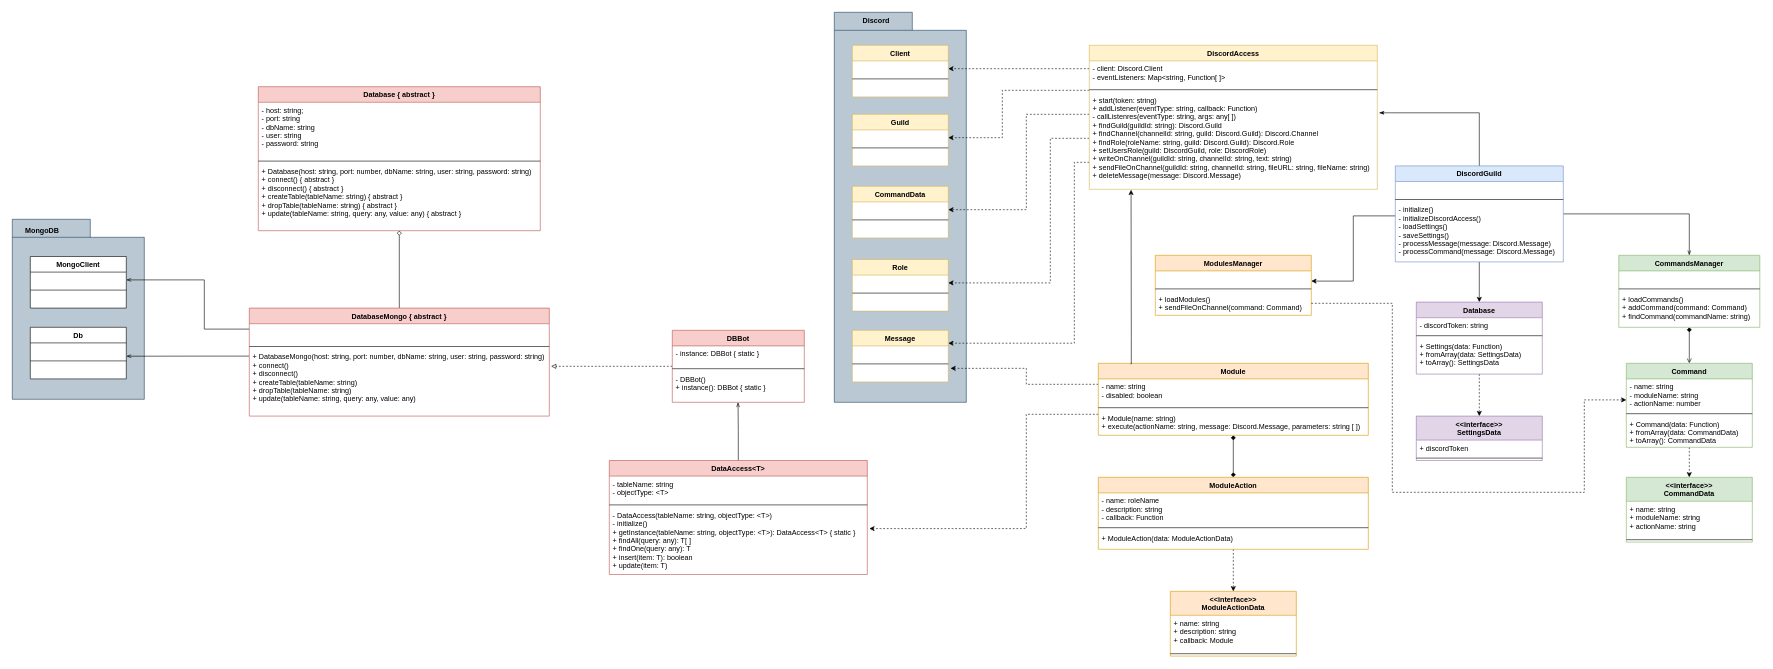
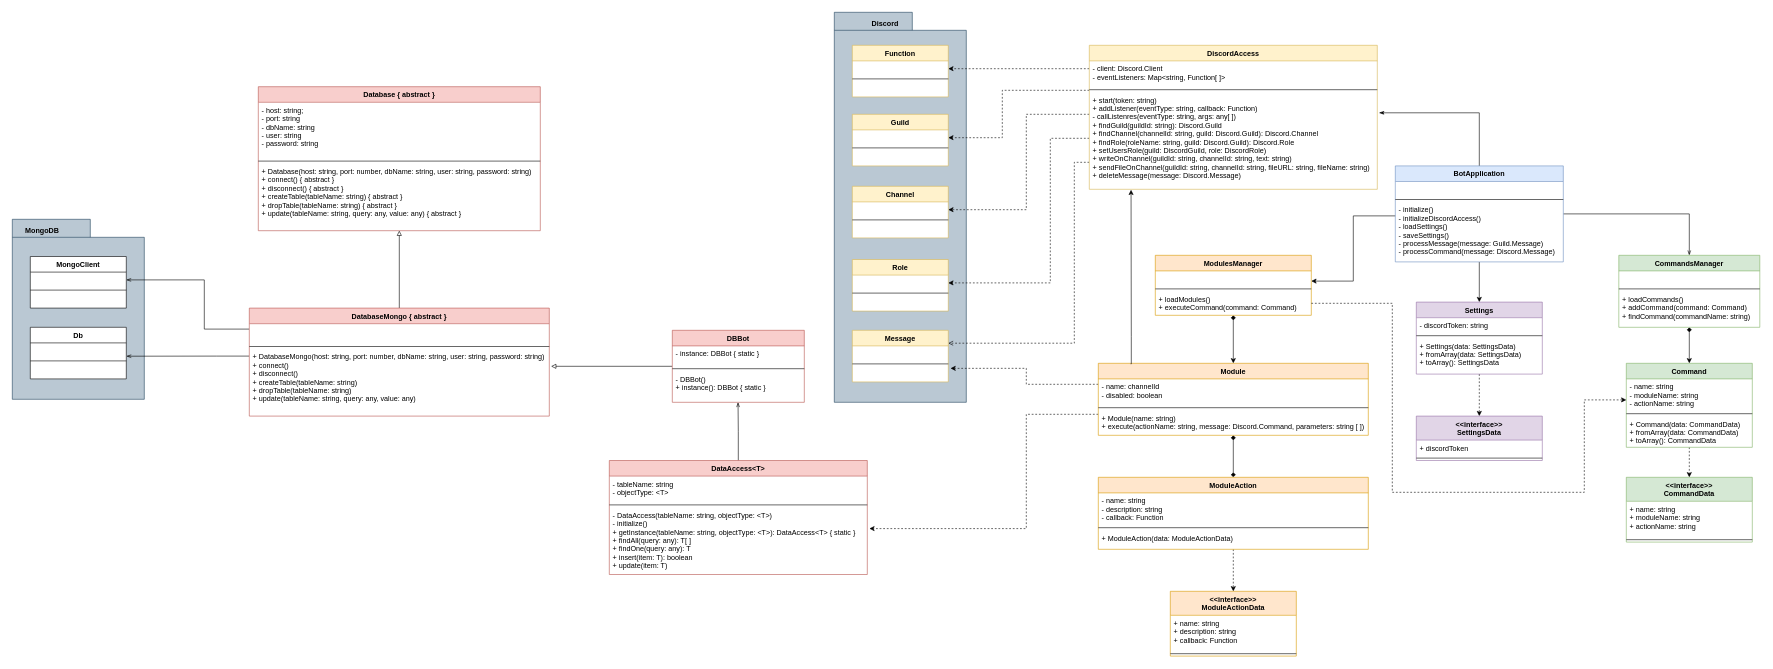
- <mxCell id="74" value="Discord" style="text;align=center;fontStyle=1;verticalAlign=middle;spacingLeft=3;spacingRight=3;strokeColor=none;rotatable=0;points=[[0,0.5],[1,0.5]];portConstraint=eastwest;" parent="1" vertex="1"><mxGeometry x="1420" y="20" width="80" height="26" as="geometry" /></mxCell>
+ <mxCell id="74" value="Discord" style="text;align=center;fontStyle=1;verticalAlign=middle;spacingLeft=3;spacingRight=3;strokeColor=none;rotatable=0;points=[[0,0.5],[1,0.5]];portConstraint=eastwest;" parent="1" vertex="1"><mxGeometry x="1435" y="25" width="80" height="26" as="geometry" /></mxCell>
- <mxCell id="79" value="Client" style="swimlane;fontStyle=1;align=center;verticalAlign=top;childLayout=stackLayout;horizontal=1;startSize=26;horizontalStack=0;resizeParent=1;resizeParentMax=0;resizeLast=0;collapsible=1;marginBottom=0;swimlaneFillColor=#ffffff;fillColor=#fff2cc;strokeColor=#d6b656;" parent="1" vertex="1"><mxGeometry x="1420" y="75" width="160" height="86" as="geometry" /></mxCell>
+ <mxCell id="79" value="Function" style="swimlane;fontStyle=1;align=center;verticalAlign=top;childLayout=stackLayout;horizontal=1;startSize=26;horizontalStack=0;resizeParent=1;resizeParentMax=0;resizeLast=0;collapsible=1;marginBottom=0;swimlaneFillColor=#ffffff;fillColor=#fff2cc;strokeColor=#d6b656;" parent="1" vertex="1"><mxGeometry x="1420" y="75" width="160" height="86" as="geometry" /></mxCell>
- <mxCell id="18" value="DiscordGuild" style="swimlane;fontStyle=1;align=center;verticalAlign=top;childLayout=stackLayout;horizontal=1;startSize=26;horizontalStack=0;resizeParent=1;resizeParentMax=0;resizeLast=0;collapsible=1;marginBottom=0;swimlaneFillColor=#ffffff;fillColor=#dae8fc;strokeColor=#6c8ebf;" parent="1" vertex="1"><mxGeometry x="2325" y="276" width="280" height="160" as="geometry" /></mxCell>
+ <mxCell id="18" value="BotApplication" style="swimlane;fontStyle=1;align=center;verticalAlign=top;childLayout=stackLayout;horizontal=1;startSize=26;horizontalStack=0;resizeParent=1;resizeParentMax=0;resizeLast=0;collapsible=1;marginBottom=0;swimlaneFillColor=#ffffff;fillColor=#dae8fc;strokeColor=#6c8ebf;" parent="1" vertex="1"><mxGeometry x="2325" y="276" width="280" height="160" as="geometry" /></mxCell>
- <mxCell id="87" value="CommandData" style="swimlane;fontStyle=1;align=center;verticalAlign=top;childLayout=stackLayout;horizontal=1;startSize=26;horizontalStack=0;resizeParent=1;resizeParentMax=0;resizeLast=0;collapsible=1;marginBottom=0;swimlaneFillColor=#ffffff;fillColor=#fff2cc;strokeColor=#d6b656;" parent="1" vertex="1"><mxGeometry x="1420" y="310" width="160" height="86" as="geometry" /></mxCell>
+ <mxCell id="87" value="Channel" style="swimlane;fontStyle=1;align=center;verticalAlign=top;childLayout=stackLayout;horizontal=1;startSize=26;horizontalStack=0;resizeParent=1;resizeParentMax=0;resizeLast=0;collapsible=1;marginBottom=0;swimlaneFillColor=#ffffff;fillColor=#fff2cc;strokeColor=#d6b656;" parent="1" vertex="1"><mxGeometry x="1420" y="310" width="160" height="86" as="geometry" /></mxCell>
- <mxCell id="21" value="- initialize()&#10;- initializeDiscordAccess()&#10;- loadSettings()&#10;- saveSettings()&#10;- processMessage(message: Discord.Message)&#10;- processCommand(message: Discord.Message)" style="text;strokeColor=none;fillColor=none;align=left;verticalAlign=top;spacingLeft=4;spacingRight=4;overflow=hidden;rotatable=0;points=[[0,0.5],[1,0.5]];portConstraint=eastwest;" parent="18" vertex="1"><mxGeometry y="60" width="280" height="100" as="geometry" /></mxCell>
+ <mxCell id="21" value="- initialize()&#10;- initializeDiscordAccess()&#10;- loadSettings()&#10;- saveSettings()&#10;- processMessage(message: Guild.Message)&#10;- processCommand(message: Discord.Message)" style="text;strokeColor=none;fillColor=none;align=left;verticalAlign=top;spacingLeft=4;spacingRight=4;overflow=hidden;rotatable=0;points=[[0,0.5],[1,0.5]];portConstraint=eastwest;" parent="18" vertex="1"><mxGeometry y="60" width="280" height="100" as="geometry" /></mxCell>
- <mxCell id="104" style="edgeStyle=orthogonalEdgeStyle;rounded=0;orthogonalLoop=1;jettySize=auto;html=1;entryX=0.5;entryY=0.999;entryDx=0;entryDy=0;entryPerimeter=0;startArrow=none;startFill=0;endArrow=diamond;endFill=0;" parent="1" source="107" target="103" edge="1"><mxGeometry relative="1" as="geometry" /></mxCell>
+ <mxCell id="104" style="edgeStyle=orthogonalEdgeStyle;rounded=0;orthogonalLoop=1;jettySize=auto;html=1;entryX=0.5;entryY=0.999;entryDx=0;entryDy=0;entryPerimeter=0;startArrow=none;startFill=0;endArrow=block;endFill=0;" parent="1" source="107" target="103" edge="1"><mxGeometry relative="1" as="geometry" /></mxCell>
- <mxCell id="47" value="+ loadModules()&#10;+ sendFileOnChannel(command: Command)" style="text;strokeColor=none;fillColor=none;align=left;verticalAlign=top;spacingLeft=4;spacingRight=4;overflow=hidden;rotatable=0;points=[[0,0.5],[1,0.5]];portConstraint=eastwest;" parent="44" vertex="1"><mxGeometry y="60" width="260" height="40" as="geometry" /></mxCell>
+ <mxCell id="47" value="+ loadModules()&#10;+ executeCommand(command: Command)" style="text;strokeColor=none;fillColor=none;align=left;verticalAlign=top;spacingLeft=4;spacingRight=4;overflow=hidden;rotatable=0;points=[[0,0.5],[1,0.5]];portConstraint=eastwest;" parent="44" vertex="1"><mxGeometry y="60" width="260" height="40" as="geometry" /></mxCell>
- <mxCell id="23" value="Database" style="swimlane;fontStyle=1;align=center;verticalAlign=top;childLayout=stackLayout;horizontal=1;startSize=26;horizontalStack=0;resizeParent=1;resizeParentMax=0;resizeLast=0;collapsible=1;marginBottom=0;swimlaneFillColor=#ffffff;fillColor=#e1d5e7;strokeColor=#9673a6;" parent="1" vertex="1"><mxGeometry x="2360" y="503" width="210" height="120" as="geometry" /></mxCell>
+ <mxCell id="23" value="Settings" style="swimlane;fontStyle=1;align=center;verticalAlign=top;childLayout=stackLayout;horizontal=1;startSize=26;horizontalStack=0;resizeParent=1;resizeParentMax=0;resizeLast=0;collapsible=1;marginBottom=0;swimlaneFillColor=#ffffff;fillColor=#e1d5e7;strokeColor=#9673a6;" parent="1" vertex="1"><mxGeometry x="2360" y="503" width="210" height="120" as="geometry" /></mxCell>
- <mxCell id="67" style="edgeStyle=orthogonalEdgeStyle;rounded=0;orthogonalLoop=1;jettySize=auto;html=1;entryX=1;entryY=0.25;entryDx=0;entryDy=0;dashed=1;startArrow=none;startFill=0;" parent="1" source="68" target="75" edge="1"><mxGeometry relative="1" as="geometry"><Array as="points"><mxPoint x="1790" y="270" /><mxPoint x="1790" y="572" /></Array></mxGeometry></mxCell>
+ <mxCell id="67" style="edgeStyle=orthogonalEdgeStyle;rounded=0;orthogonalLoop=1;jettySize=auto;html=1;entryX=1;entryY=0.25;entryDx=0;entryDy=0;dashed=1;startArrow=none;startFill=0;endArrow=open;" parent="1" source="68" target="75" edge="1"><mxGeometry relative="1" as="geometry"><Array as="points"><mxPoint x="1790" y="270" /><mxPoint x="1790" y="572" /></Array></mxGeometry></mxCell>
- <mxCell id="26" value="+ Settings(data: Function)&#10;+ fromArray(data: SettingsData)&#10;+ toArray(): SettingsData" style="text;strokeColor=none;fillColor=none;align=left;verticalAlign=top;spacingLeft=4;spacingRight=4;overflow=hidden;rotatable=0;points=[[0,0.5],[1,0.5]];portConstraint=eastwest;" parent="23" vertex="1"><mxGeometry y="60" width="210" height="60" as="geometry" /></mxCell>
+ <mxCell id="26" value="+ Settings(data: SettingsData)&#10;+ fromArray(data: SettingsData)&#10;+ toArray(): SettingsData" style="text;strokeColor=none;fillColor=none;align=left;verticalAlign=top;spacingLeft=4;spacingRight=4;overflow=hidden;rotatable=0;points=[[0,0.5],[1,0.5]];portConstraint=eastwest;" parent="23" vertex="1"><mxGeometry y="60" width="210" height="60" as="geometry" /></mxCell>
+ <mxCell id="43" style="edgeStyle=orthogonalEdgeStyle;rounded=0;orthogonalLoop=1;jettySize=auto;html=1;entryX=0.5;entryY=0;entryDx=0;entryDy=0;startArrow=diamond;startFill=1;" parent="1" source="44" target="51" edge="1"><mxGeometry relative="1" as="geometry" /></mxCell>
- <mxCell id="30" style="edgeStyle=orthogonalEdgeStyle;rounded=0;orthogonalLoop=1;jettySize=auto;html=1;entryX=0.5;entryY=0;entryDx=0;entryDy=0;startArrow=diamond;startFill=1;endArrow=open;" parent="1" source="31" target="36" edge="1"><mxGeometry relative="1" as="geometry" /></mxCell>
+ <mxCell id="30" style="edgeStyle=orthogonalEdgeStyle;rounded=0;orthogonalLoop=1;jettySize=auto;html=1;entryX=0.5;entryY=0;entryDx=0;entryDy=0;startArrow=diamond;startFill=1;" parent="1" source="31" target="36" edge="1"><mxGeometry relative="1" as="geometry" /></mxCell>
- <mxCell id="111" style="edgeStyle=orthogonalEdgeStyle;rounded=0;orthogonalLoop=1;jettySize=auto;html=1;entryX=1.006;entryY=0.259;entryDx=0;entryDy=0;entryPerimeter=0;startArrow=none;startFill=0;endArrow=block;endFill=0;dashed=1;" parent="1" source="112" target="110" edge="1"><mxGeometry relative="1" as="geometry" /></mxCell>
+ <mxCell id="111" style="edgeStyle=orthogonalEdgeStyle;rounded=0;orthogonalLoop=1;jettySize=auto;html=1;entryX=1.006;entryY=0.259;entryDx=0;entryDy=0;entryPerimeter=0;startArrow=none;startFill=0;endArrow=block;endFill=0;" parent="1" source="112" target="110" edge="1"><mxGeometry relative="1" as="geometry" /></mxCell>
- <mxCell id="52" value="- name: string&#10;- disabled: boolean" style="text;strokeColor=none;fillColor=none;align=left;verticalAlign=top;spacingLeft=4;spacingRight=4;overflow=hidden;rotatable=0;points=[[0,0.5],[1,0.5]];portConstraint=eastwest;" parent="51" vertex="1"><mxGeometry y="26" width="450" height="44" as="geometry" /></mxCell>
+ <mxCell id="52" value="- name: channelId&#10;- disabled: boolean" style="text;strokeColor=none;fillColor=none;align=left;verticalAlign=top;spacingLeft=4;spacingRight=4;overflow=hidden;rotatable=0;points=[[0,0.5],[1,0.5]];portConstraint=eastwest;" parent="51" vertex="1"><mxGeometry y="26" width="450" height="44" as="geometry" /></mxCell>
- <mxCell id="37" value="- name: string&#10;- moduleName: string&#10;- actionName: number" style="text;strokeColor=none;fillColor=none;align=left;verticalAlign=top;spacingLeft=4;spacingRight=4;overflow=hidden;rotatable=0;points=[[0,0.5],[1,0.5]];portConstraint=eastwest;" parent="36" vertex="1"><mxGeometry y="26" width="210" height="54" as="geometry" /></mxCell>
+ <mxCell id="37" value="- name: string&#10;- moduleName: string&#10;- actionName: string" style="text;strokeColor=none;fillColor=none;align=left;verticalAlign=top;spacingLeft=4;spacingRight=4;overflow=hidden;rotatable=0;points=[[0,0.5],[1,0.5]];portConstraint=eastwest;" parent="36" vertex="1"><mxGeometry y="26" width="210" height="54" as="geometry" /></mxCell>
- <mxCell id="54" value="+ Module(name: string)&#10;+ execute(actionName: string, message: Discord.Message, parameters: string [ ])" style="text;strokeColor=none;fillColor=none;align=left;verticalAlign=top;spacingLeft=4;spacingRight=4;overflow=hidden;rotatable=0;points=[[0,0.5],[1,0.5]];portConstraint=eastwest;" parent="51" vertex="1"><mxGeometry y="78" width="450" height="42" as="geometry" /></mxCell>
+ <mxCell id="54" value="+ Module(name: string)&#10;+ execute(actionName: string, message: Discord.Command, parameters: string [ ])" style="text;strokeColor=none;fillColor=none;align=left;verticalAlign=top;spacingLeft=4;spacingRight=4;overflow=hidden;rotatable=0;points=[[0,0.5],[1,0.5]];portConstraint=eastwest;" parent="51" vertex="1"><mxGeometry y="78" width="450" height="42" as="geometry" /></mxCell>
- <mxCell id="39" value="+ Command(data: Function)&#10;+ fromArray(data: CommandData)&#10;+ toArray(): CommandData" style="text;strokeColor=none;fillColor=none;align=left;verticalAlign=top;spacingLeft=4;spacingRight=4;overflow=hidden;rotatable=0;points=[[0,0.5],[1,0.5]];portConstraint=eastwest;" parent="36" vertex="1"><mxGeometry y="88" width="210" height="52" as="geometry" /></mxCell>
+ <mxCell id="39" value="+ Command(data: CommandData)&#10;+ fromArray(data: CommandData)&#10;+ toArray(): CommandData" style="text;strokeColor=none;fillColor=none;align=left;verticalAlign=top;spacingLeft=4;spacingRight=4;overflow=hidden;rotatable=0;points=[[0,0.5],[1,0.5]];portConstraint=eastwest;" parent="36" vertex="1"><mxGeometry y="88" width="210" height="52" as="geometry" /></mxCell>
- <mxCell id="57" value="- name: roleName&#10;- description: string&#10;- callback: Function" style="text;strokeColor=none;fillColor=none;align=left;verticalAlign=top;spacingLeft=4;spacingRight=4;overflow=hidden;rotatable=0;points=[[0,0.5],[1,0.5]];portConstraint=eastwest;" parent="56" vertex="1"><mxGeometry y="26" width="450" height="54" as="geometry" /></mxCell>
+ <mxCell id="57" value="- name: string&#10;- description: string&#10;- callback: Function" style="text;strokeColor=none;fillColor=none;align=left;verticalAlign=top;spacingLeft=4;spacingRight=4;overflow=hidden;rotatable=0;points=[[0,0.5],[1,0.5]];portConstraint=eastwest;" parent="56" vertex="1"><mxGeometry y="26" width="450" height="54" as="geometry" /></mxCell>
- <mxCell id="61" value="+ name: string&#10;+ description: string&#10;+ callback: Module" style="text;strokeColor=none;fillColor=none;align=left;verticalAlign=top;spacingLeft=4;spacingRight=4;overflow=hidden;rotatable=0;points=[[0,0.5],[1,0.5]];portConstraint=eastwest;" parent="60" vertex="1"><mxGeometry y="40" width="210" height="60" as="geometry" /></mxCell>
+ <mxCell id="61" value="+ name: string&#10;+ description: string&#10;+ callback: Function" style="text;strokeColor=none;fillColor=none;align=left;verticalAlign=top;spacingLeft=4;spacingRight=4;overflow=hidden;rotatable=0;points=[[0,0.5],[1,0.5]];portConstraint=eastwest;" parent="60" vertex="1"><mxGeometry y="40" width="210" height="60" as="geometry" /></mxCell>
